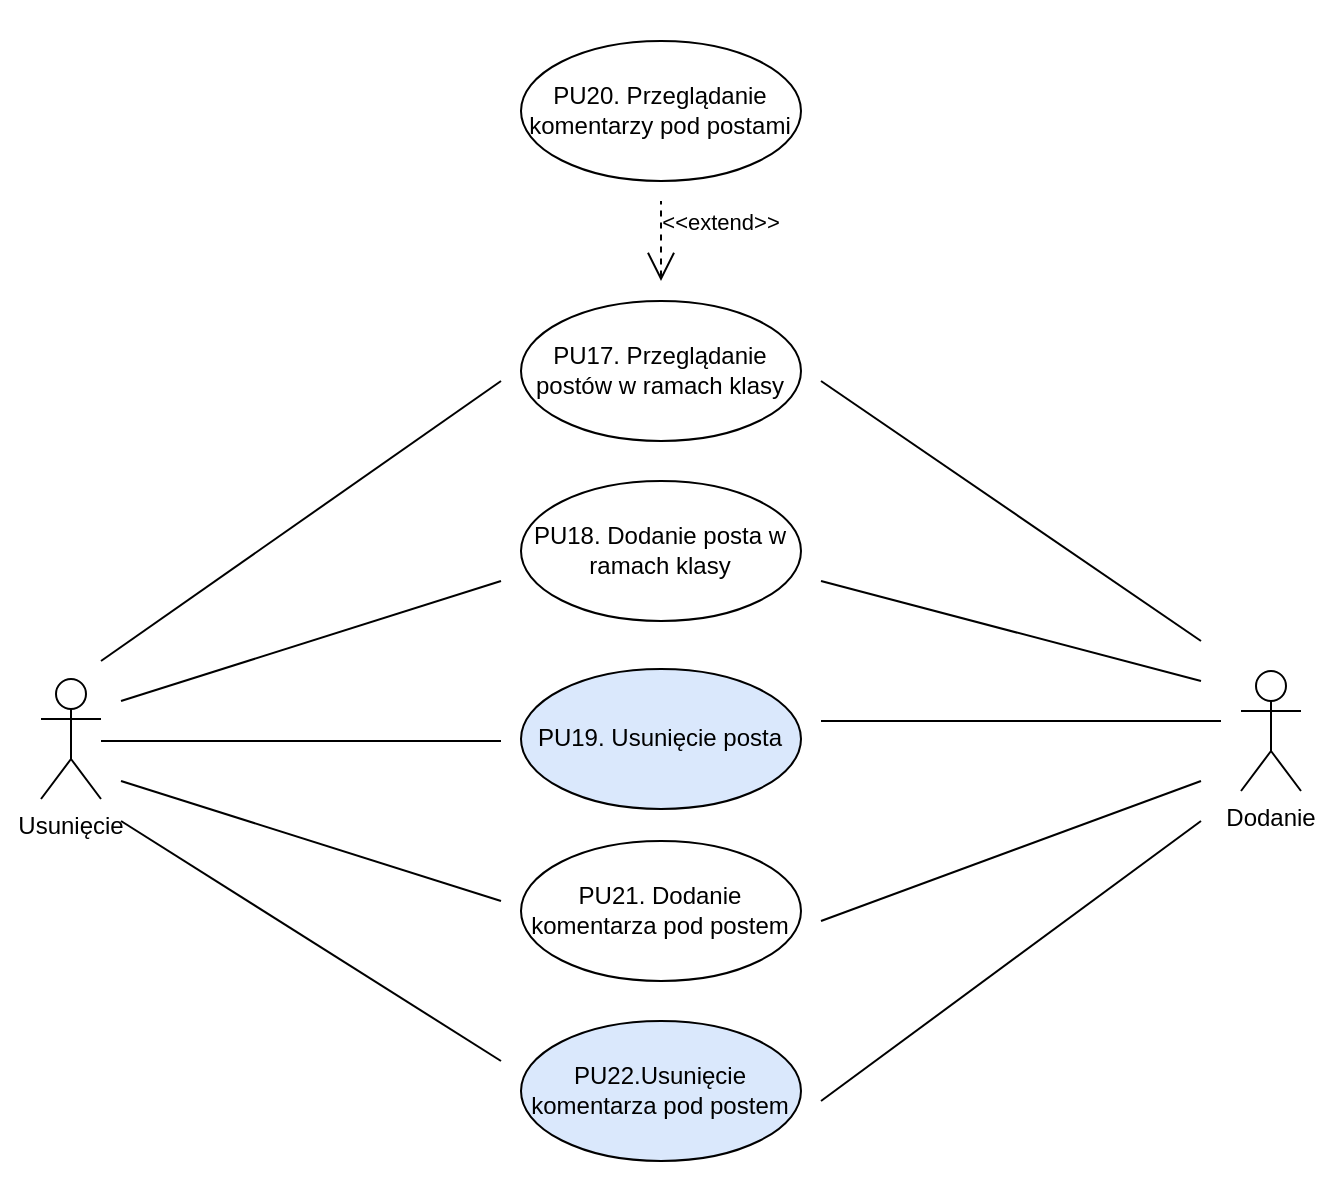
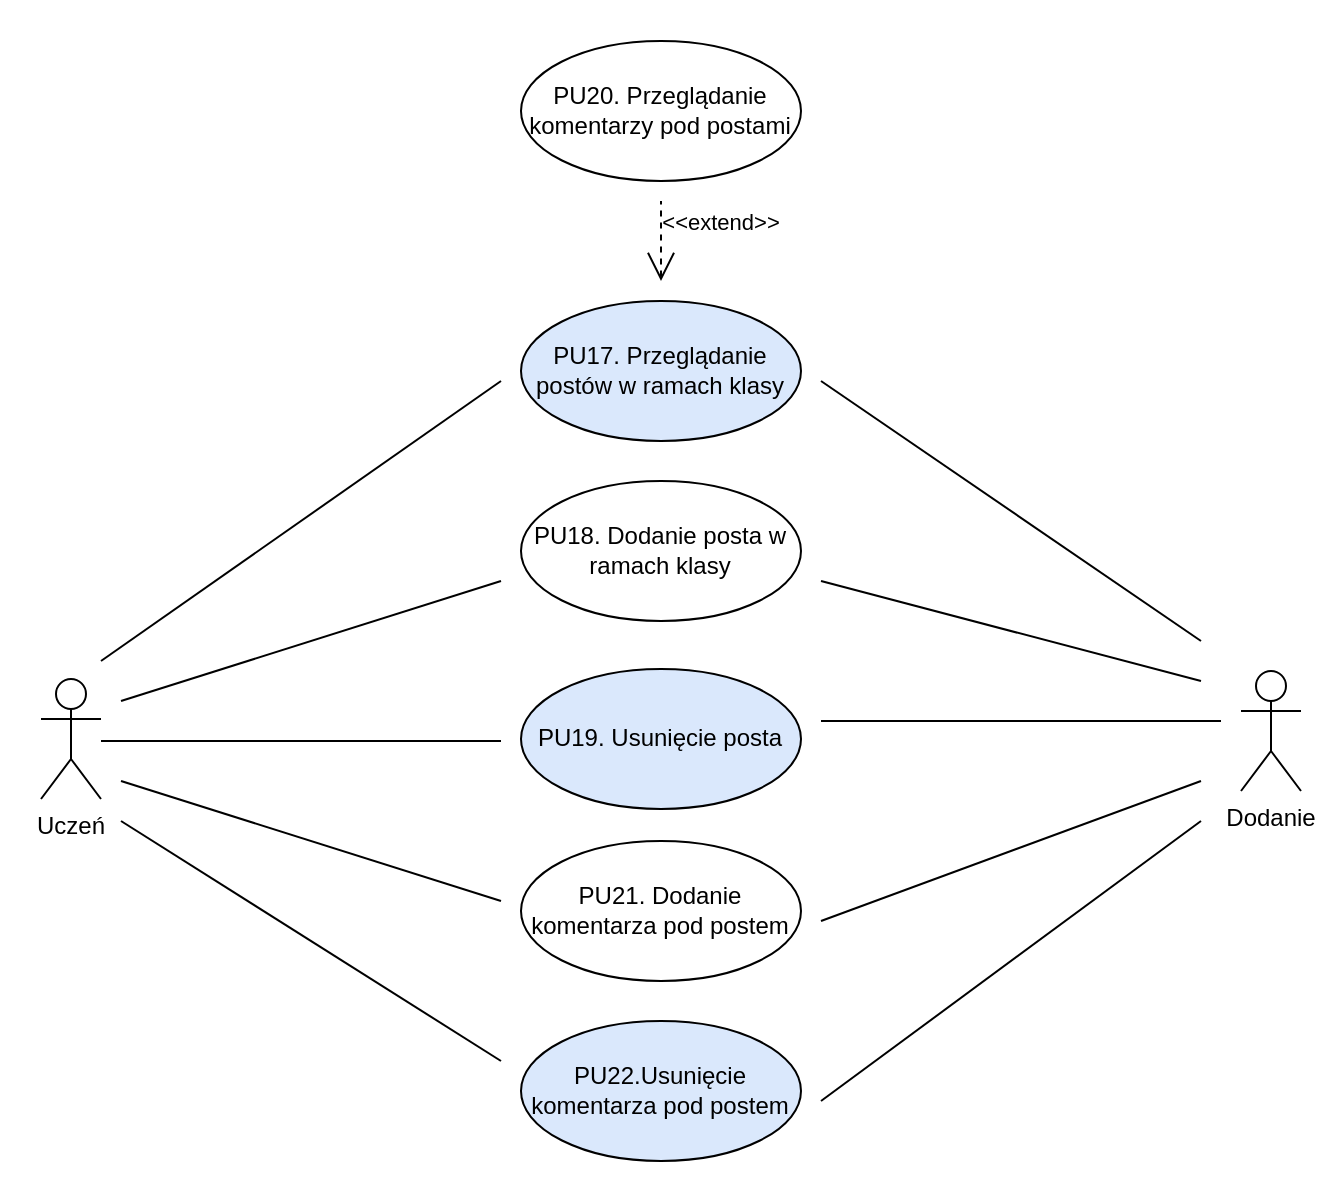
- <mxCell id="3" value="PU17. Przeglądanie postów w ramach klasy" style="ellipse;whiteSpace=wrap;html=1;" parent="1" vertex="1"><mxGeometry x="260" y="150" width="140" height="70" as="geometry" /></mxCell>
+ <mxCell id="3" value="PU17. Przeglądanie postów w ramach klasy" style="ellipse;whiteSpace=wrap;html=1;fillColor=#dae8fc;" parent="1" vertex="1"><mxGeometry x="260" y="150" width="140" height="70" as="geometry" /></mxCell>
- <mxCell id="5" value="Usunięcie" style="shape=umlActor;html=1;verticalLabelPosition=bottom;verticalAlign=top;align=center;" parent="1" vertex="1"><mxGeometry x="20" y="339" width="30" height="60" as="geometry" /></mxCell>
+ <mxCell id="5" value="Uczeń" style="shape=umlActor;html=1;verticalLabelPosition=bottom;verticalAlign=top;align=center;" parent="1" vertex="1"><mxGeometry x="20" y="339" width="30" height="60" as="geometry" /></mxCell>
